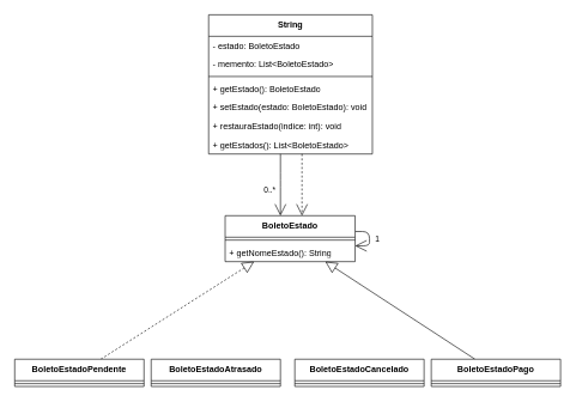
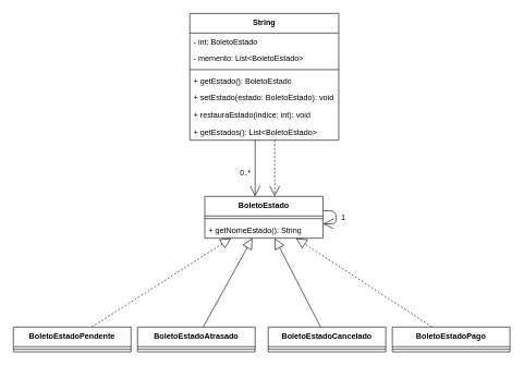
- <mxCell id="6" value="- estado: BoletoEstado" style="text;strokeColor=none;fillColor=none;align=left;verticalAlign=top;spacingLeft=4;spacingRight=4;overflow=hidden;rotatable=0;points=[[0,0.5],[1,0.5]];portConstraint=eastwest;whiteSpace=wrap;html=1;" parent="5" vertex="1"><mxGeometry y="30" width="228" height="26" as="geometry" /></mxCell>
+ <mxCell id="6" value="- int: BoletoEstado" style="text;strokeColor=none;fillColor=none;align=left;verticalAlign=top;spacingLeft=4;spacingRight=4;overflow=hidden;rotatable=0;points=[[0,0.5],[1,0.5]];portConstraint=eastwest;whiteSpace=wrap;html=1;" parent="5" vertex="1"><mxGeometry y="30" width="228" height="26" as="geometry" /></mxCell>
- <mxCell id="24" style="edgeStyle=none;jumpSize=6;html=1;endArrow=block;endFill=0;endSize=14;" parent="1" source="25" target="15" edge="1"><mxGeometry relative="1" as="geometry" /></mxCell>
+ <mxCell id="24" style="edgeStyle=none;jumpSize=6;html=1;endArrow=block;endFill=0;endSize=14;dashed=1;" parent="1" source="25" target="15" edge="1"><mxGeometry relative="1" as="geometry" /></mxCell>
+ <mxCell id="18" style="edgeStyle=none;jumpSize=6;html=1;endArrow=block;endFill=0;endSize=14;" parent="1" source="19" target="15" edge="1"><mxGeometry relative="1" as="geometry" /></mxCell>
+ <mxCell id="21" style="edgeStyle=none;html=1;endArrow=block;endFill=0;jumpSize=6;endSize=14;" parent="1" source="22" target="15" edge="1"><mxGeometry relative="1" as="geometry" /></mxCell>
